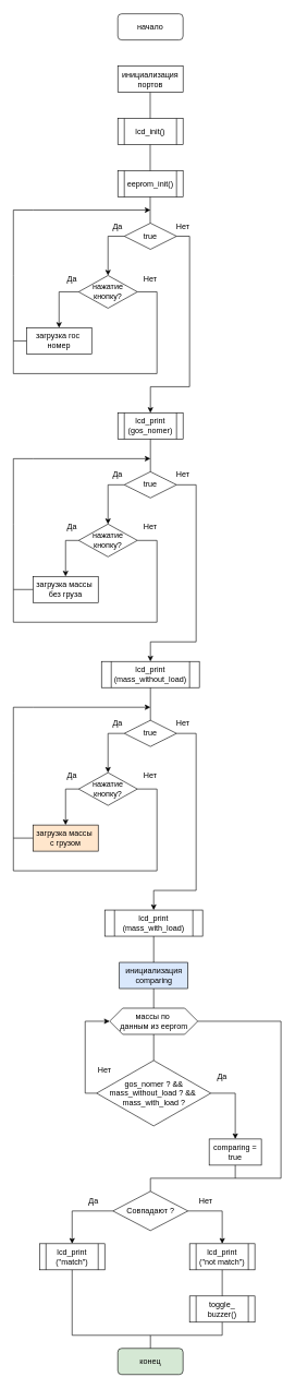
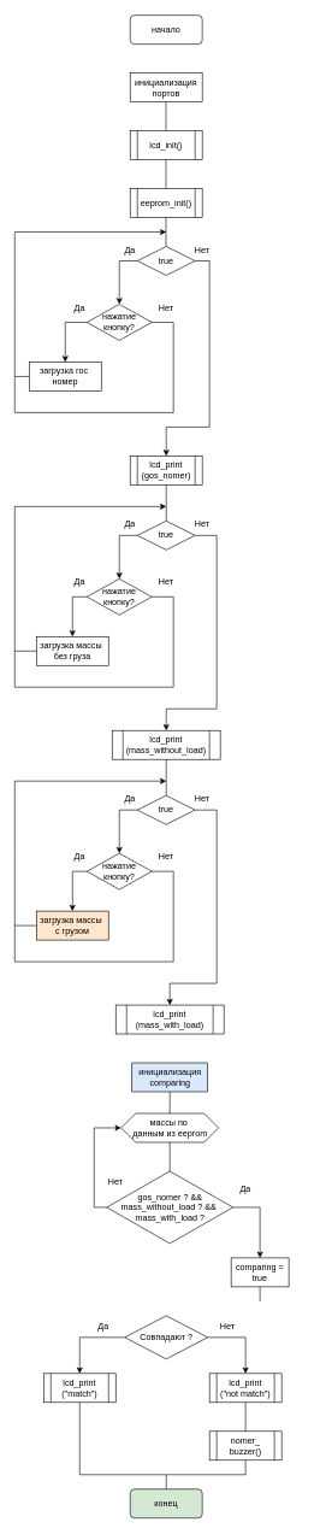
- <mxCell id="51" value="" style="endArrow=none;html=1;rounded=0;entryX=0.5;entryY=1;entryDx=0;entryDy=0;exitX=0.5;exitY=0;exitDx=0;exitDy=0;" edge="1" parent="1" source="50" target="41"><mxGeometry width="50" height="50" relative="1" as="geometry"><mxPoint x="290" y="1410" as="sourcePoint" /><mxPoint x="340" y="1360" as="targetPoint" /></mxGeometry></mxCell>
- <mxCell id="59" value="" style="endArrow=none;html=1;rounded=0;exitX=1;exitY=0.5;exitDx=0;exitDy=0;entryX=0.5;entryY=0;entryDx=0;entryDy=0;" edge="1" parent="1" source="52" target="58"><mxGeometry width="50" height="50" relative="1" as="geometry"><mxPoint x="300" y="1720" as="sourcePoint" /><mxPoint x="230" y="1800" as="targetPoint" /><Array as="points"><mxPoint x="430" y="1560" /><mxPoint x="430" y="1800" /><mxPoint x="230" y="1800" /></Array></mxGeometry></mxCell>
- <mxCell id="66" value="toggle_&lt;div&gt;buzzer()&lt;/div&gt;" style="shape=process;whiteSpace=wrap;html=1;backgroundOutline=1;" vertex="1" parent="1"><mxGeometry x="290" y="1980" width="100" height="40" as="geometry" /></mxCell>
+ <mxCell id="66" value="nomer_&lt;div&gt;buzzer()&lt;/div&gt;" style="shape=process;whiteSpace=wrap;html=1;backgroundOutline=1;" vertex="1" parent="1"><mxGeometry x="290" y="1980" width="100" height="40" as="geometry" /></mxCell>
